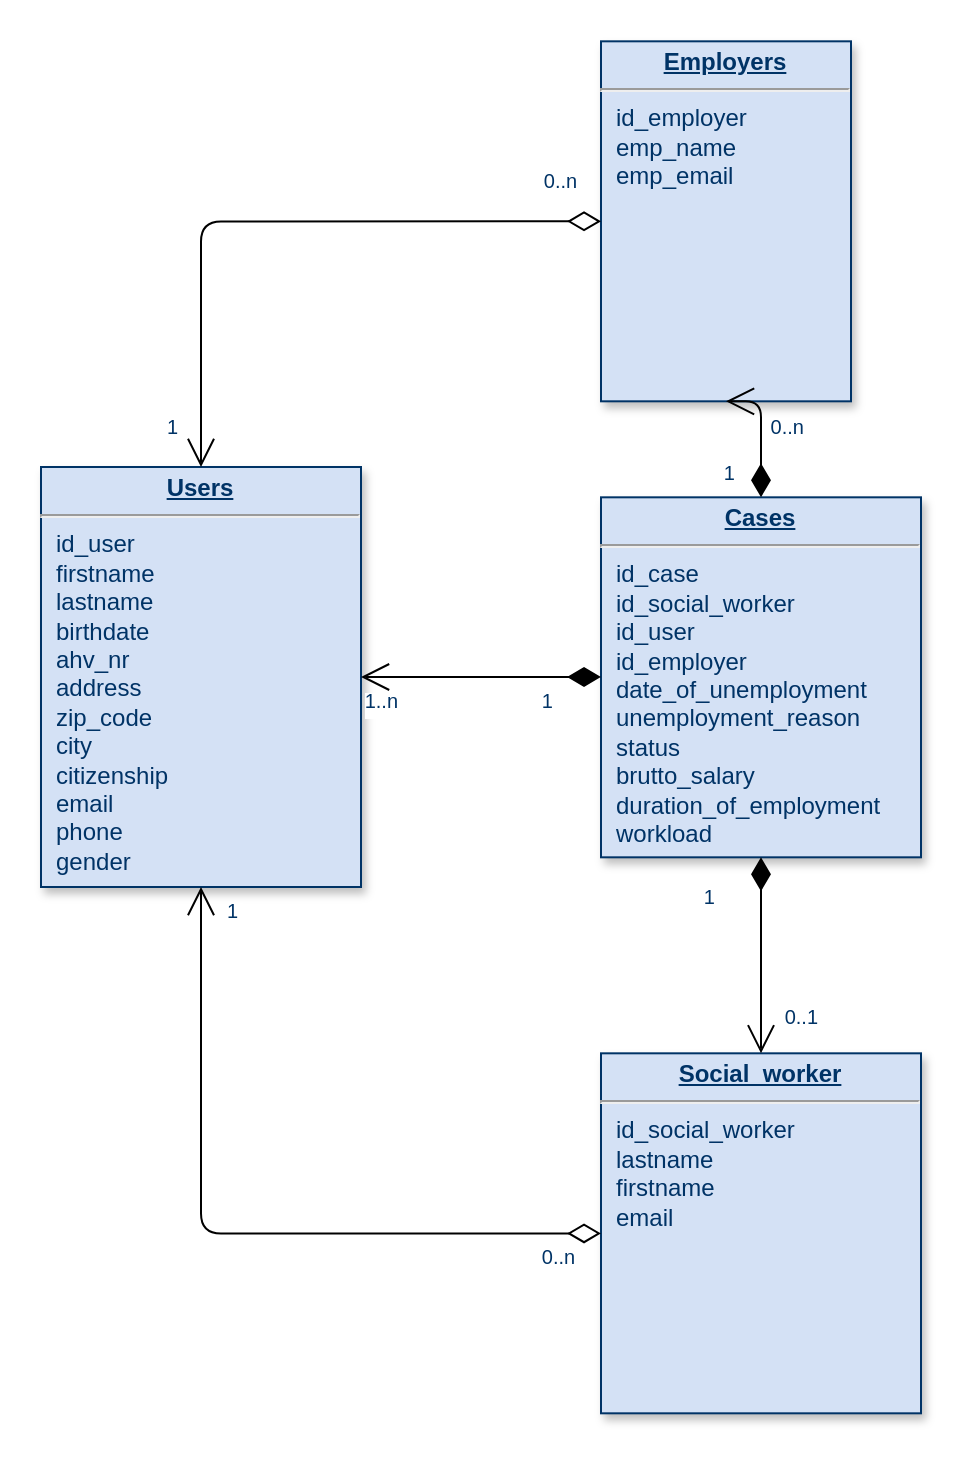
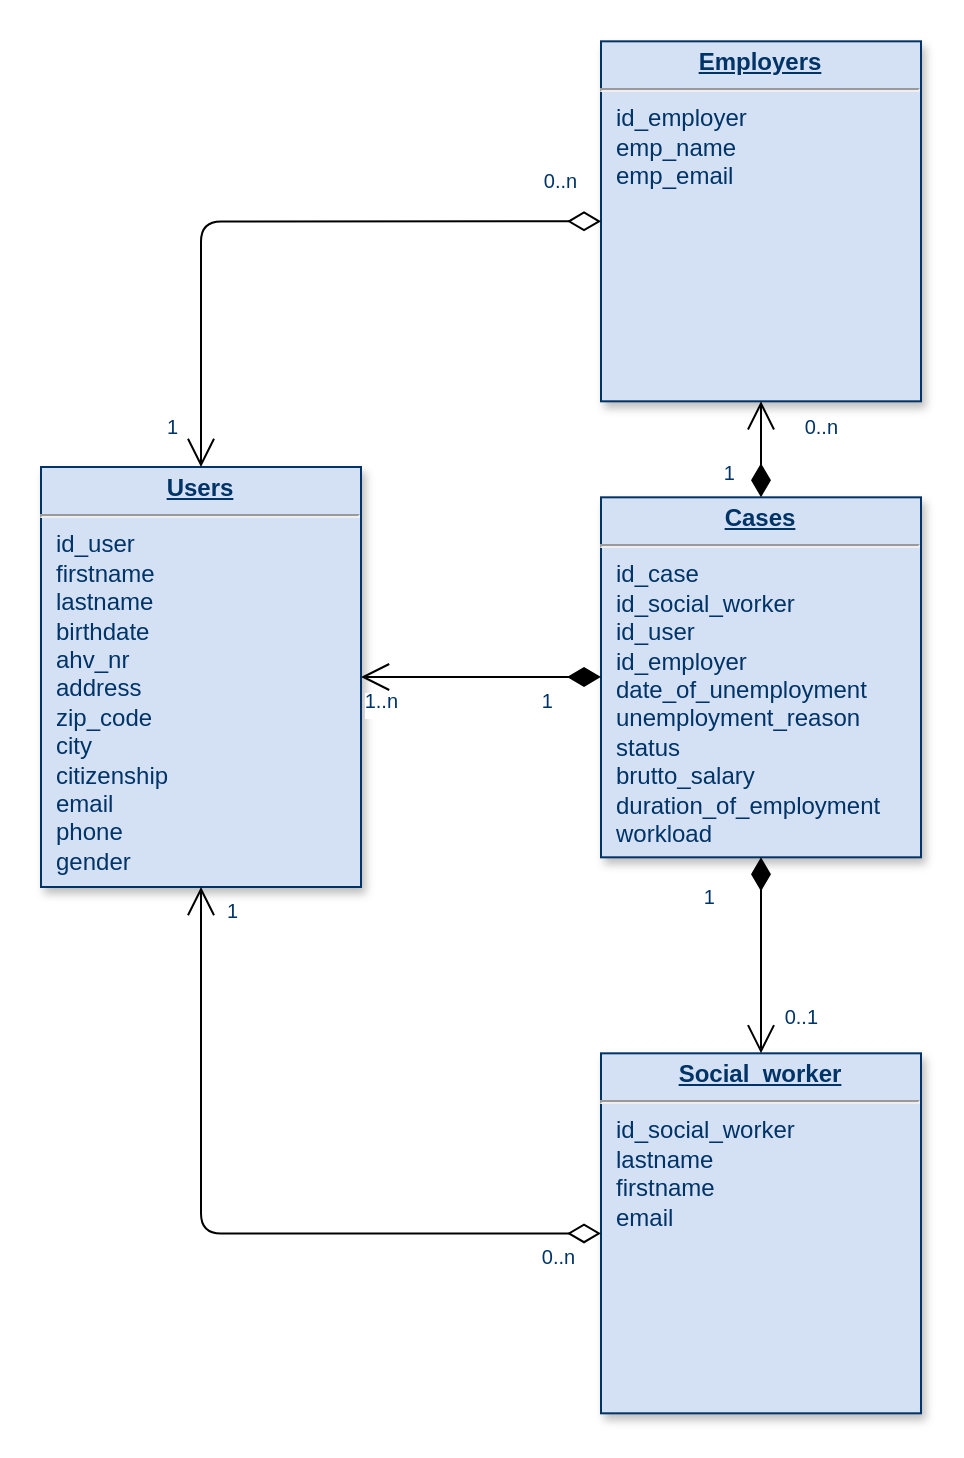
- <mxCell id="4" value="&lt;p style=&quot;margin: 0px ; margin-top: 4px ; text-align: center ; text-decoration: underline&quot;&gt;&lt;strong&gt;Employers&lt;/strong&gt;&lt;/p&gt;&lt;hr&gt;&lt;p style=&quot;margin: 0px ; margin-left: 8px&quot;&gt;id_employer&lt;/p&gt;&lt;p style=&quot;margin: 0px ; margin-left: 8px&quot;&gt;emp_name&lt;/p&gt;&lt;p style=&quot;margin: 0px ; margin-left: 8px&quot;&gt;emp_email&lt;/p&gt;" style="verticalAlign=top;align=left;overflow=fill;fontSize=12;fontFamily=Helvetica;html=1;strokeColor=#003366;shadow=1;fillColor=#D4E1F5;fontColor=#003366" vertex="1" parent="1"><mxGeometry x="300" y="20.16" width="125" height="180" as="geometry" /></mxCell>
+ <mxCell id="4" value="&lt;p style=&quot;margin: 0px ; margin-top: 4px ; text-align: center ; text-decoration: underline&quot;&gt;&lt;strong&gt;Employers&lt;/strong&gt;&lt;/p&gt;&lt;hr&gt;&lt;p style=&quot;margin: 0px ; margin-left: 8px&quot;&gt;id_employer&lt;/p&gt;&lt;p style=&quot;margin: 0px ; margin-left: 8px&quot;&gt;emp_name&lt;/p&gt;&lt;p style=&quot;margin: 0px ; margin-left: 8px&quot;&gt;emp_email&lt;/p&gt;" style="verticalAlign=top;align=left;overflow=fill;fontSize=12;fontFamily=Helvetica;html=1;strokeColor=#003366;shadow=1;fillColor=#D4E1F5;fontColor=#003366" vertex="1" parent="1"><mxGeometry x="300" y="20.16" width="160" height="180" as="geometry" /></mxCell>
